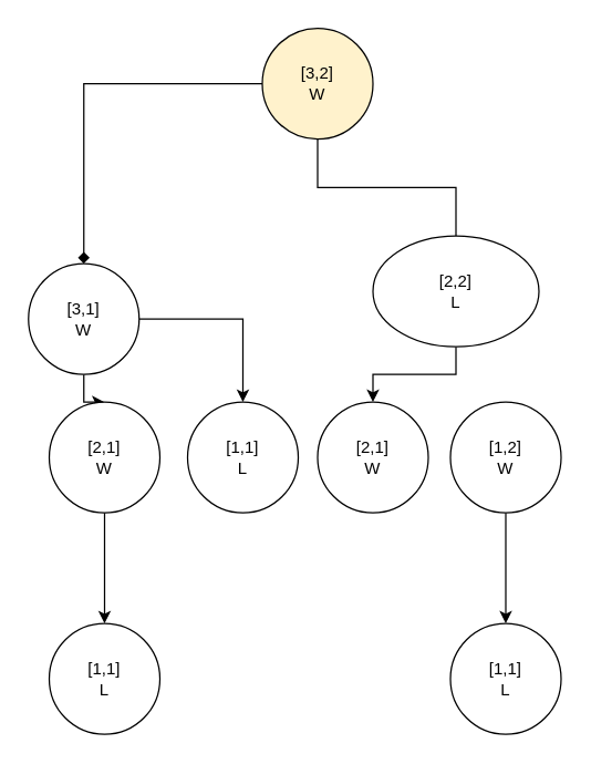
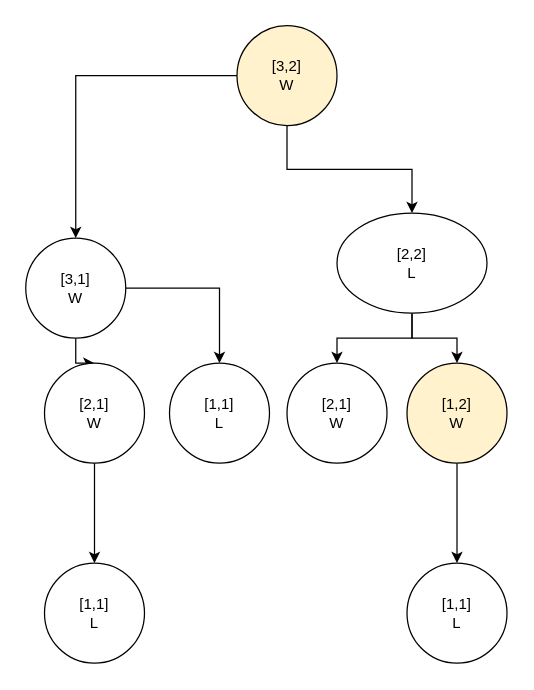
- <mxCell id="2" value="" style="edgeStyle=orthogonalEdgeStyle;rounded=0;orthogonalLoop=1;jettySize=auto;html=1;endArrow=none;" edge="1" parent="1" source="4" target="14"><mxGeometry relative="1" as="geometry" /></mxCell>
+ <mxCell id="2" value="" style="edgeStyle=orthogonalEdgeStyle;rounded=0;orthogonalLoop=1;jettySize=auto;html=1;" edge="1" parent="1" source="4" target="14"><mxGeometry relative="1" as="geometry" /></mxCell>
- <mxCell id="3" value="" style="edgeStyle=orthogonalEdgeStyle;rounded=0;orthogonalLoop=1;jettySize=auto;html=1;endArrow=diamond;" edge="1" parent="1" source="4" target="7"><mxGeometry relative="1" as="geometry" /></mxCell>
+ <mxCell id="3" value="" style="edgeStyle=orthogonalEdgeStyle;rounded=0;orthogonalLoop=1;jettySize=auto;html=1;" edge="1" parent="1" source="4" target="7"><mxGeometry relative="1" as="geometry" /></mxCell>
+ <mxCell id="13" value="" style="edgeStyle=orthogonalEdgeStyle;rounded=0;orthogonalLoop=1;jettySize=auto;html=1;" edge="1" parent="1" source="14" target="16"><mxGeometry relative="1" as="geometry" /></mxCell>
- <mxCell id="16" value="[1,2]&lt;br&gt;W" style="ellipse;whiteSpace=wrap;html=1;aspect=fixed;" vertex="1" parent="1"><mxGeometry x="325" y="290" width="80" height="80" as="geometry" /></mxCell>
+ <mxCell id="16" value="[1,2]&lt;br&gt;W" style="ellipse;whiteSpace=wrap;html=1;aspect=fixed;fillColor=#fff2cc;" vertex="1" parent="1"><mxGeometry x="325" y="290" width="80" height="80" as="geometry" /></mxCell>
